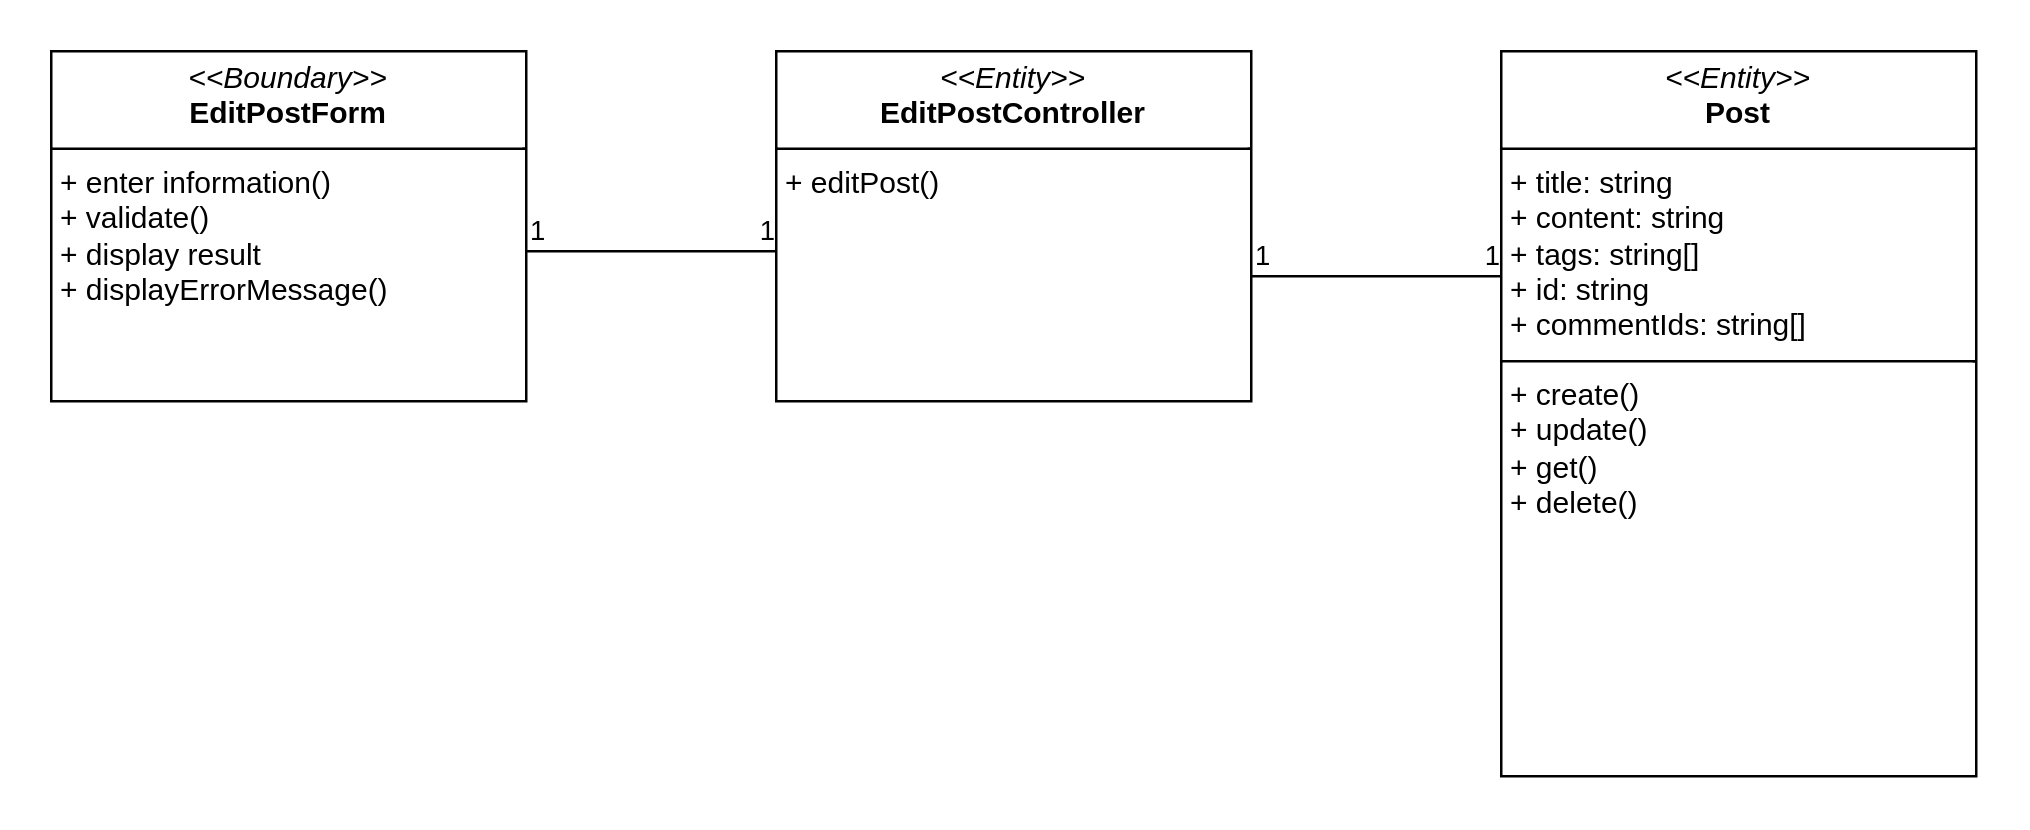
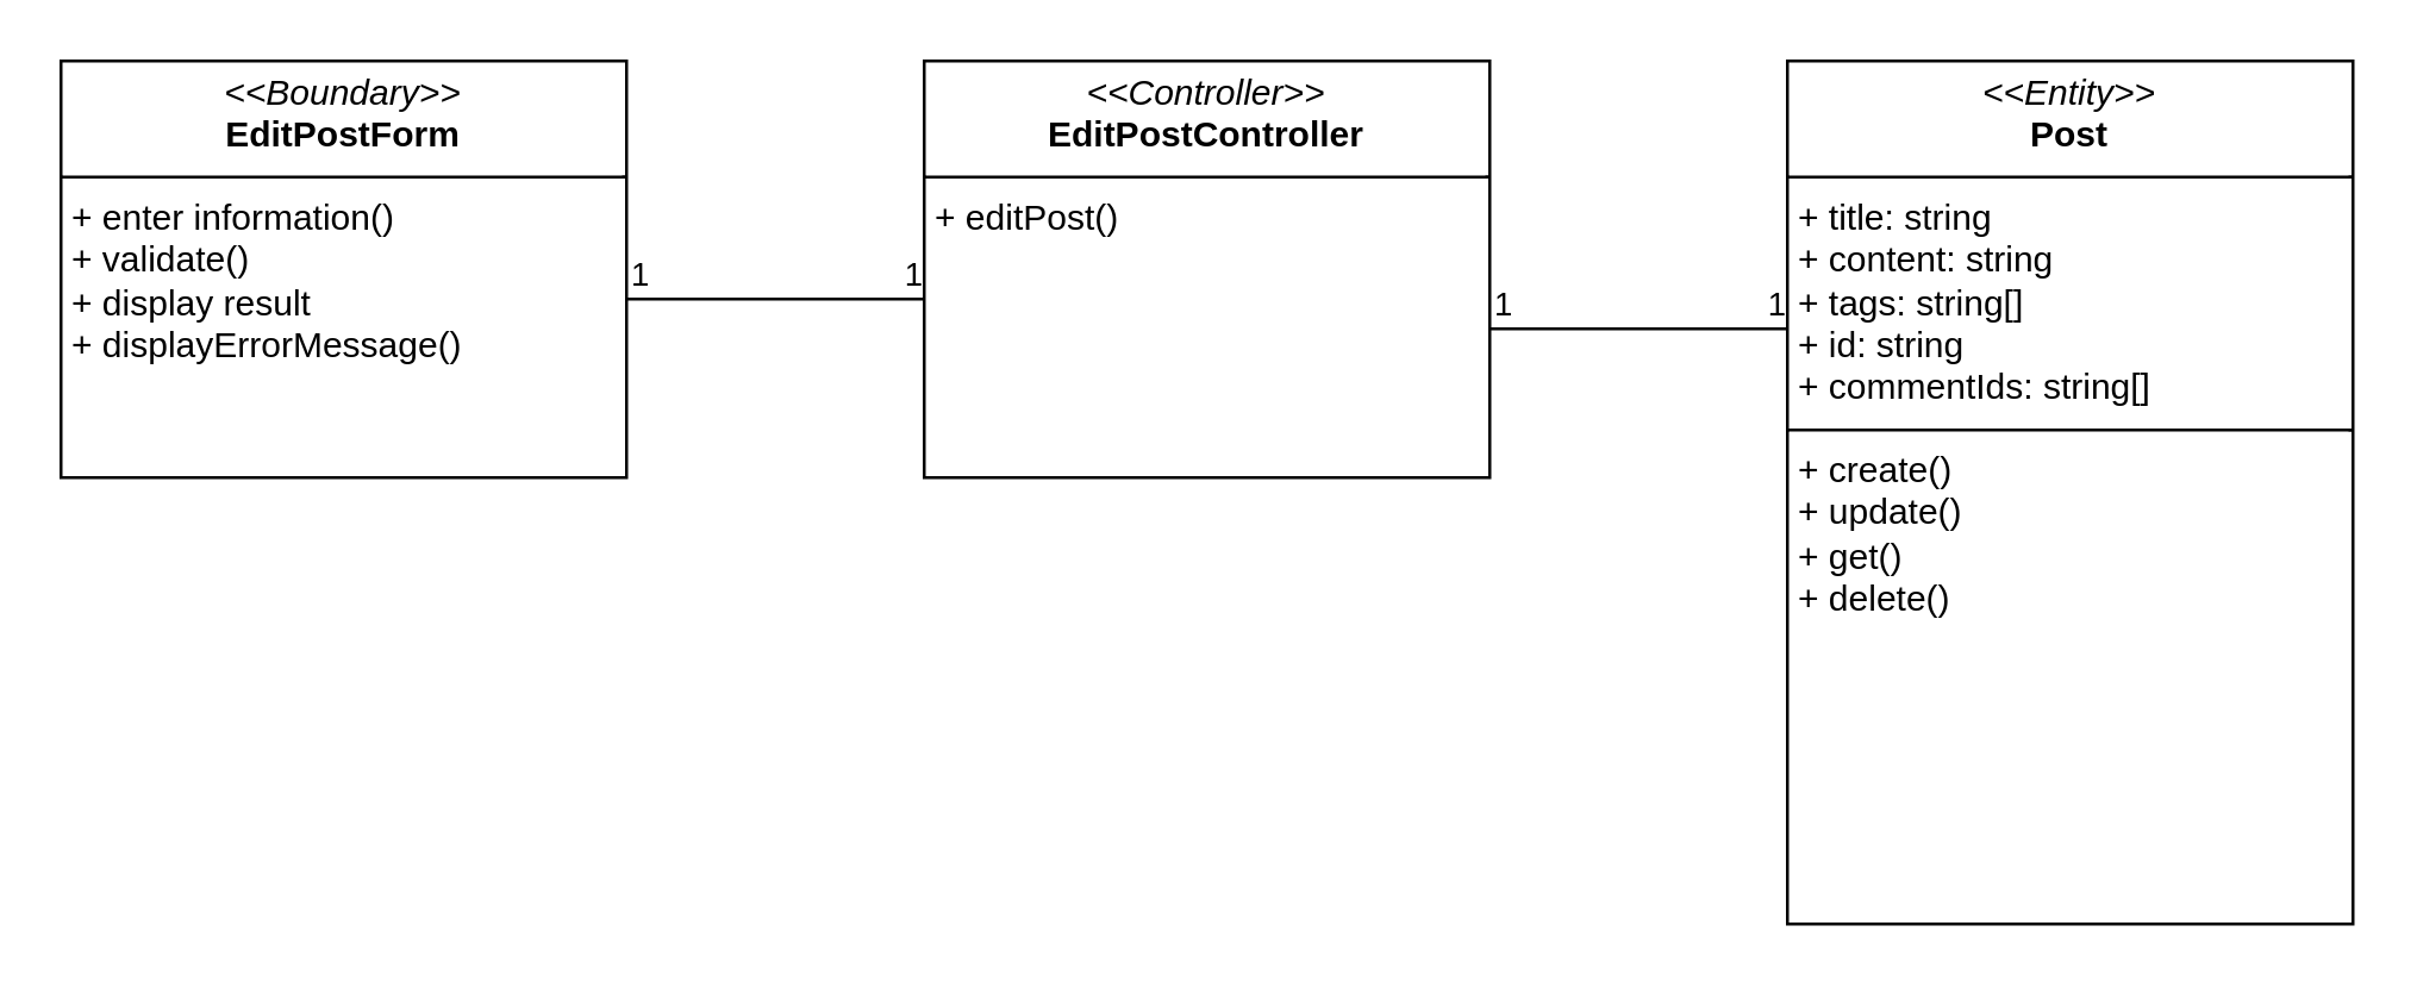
- <mxCell id="4" value="&lt;p style=&quot;margin:0px;margin-top:4px;text-align:center;&quot;&gt;&lt;i&gt;&amp;lt;&amp;lt;Entity&amp;gt;&amp;gt;&lt;/i&gt;&lt;br&gt;&lt;b&gt;EditPostController&lt;/b&gt;&lt;/p&gt;&lt;hr size=&quot;1&quot; style=&quot;border-style:solid;&quot;&gt;&lt;p style=&quot;margin:0px;margin-left:4px;&quot;&gt;+ editPost()&lt;br&gt;&lt;/p&gt;" style="verticalAlign=top;align=left;overflow=fill;html=1;whiteSpace=wrap;" vertex="1" parent="1"><mxGeometry x="310" y="20" width="190" height="140" as="geometry" /></mxCell>
+ <mxCell id="4" value="&lt;p style=&quot;margin:0px;margin-top:4px;text-align:center;&quot;&gt;&lt;i&gt;&amp;lt;&amp;lt;Controller&amp;gt;&amp;gt;&lt;/i&gt;&lt;br&gt;&lt;b&gt;EditPostController&lt;/b&gt;&lt;/p&gt;&lt;hr size=&quot;1&quot; style=&quot;border-style:solid;&quot;&gt;&lt;p style=&quot;margin:0px;margin-left:4px;&quot;&gt;+ editPost()&lt;br&gt;&lt;/p&gt;" style="verticalAlign=top;align=left;overflow=fill;html=1;whiteSpace=wrap;" vertex="1" parent="1"><mxGeometry x="310" y="20" width="190" height="140" as="geometry" /></mxCell>
